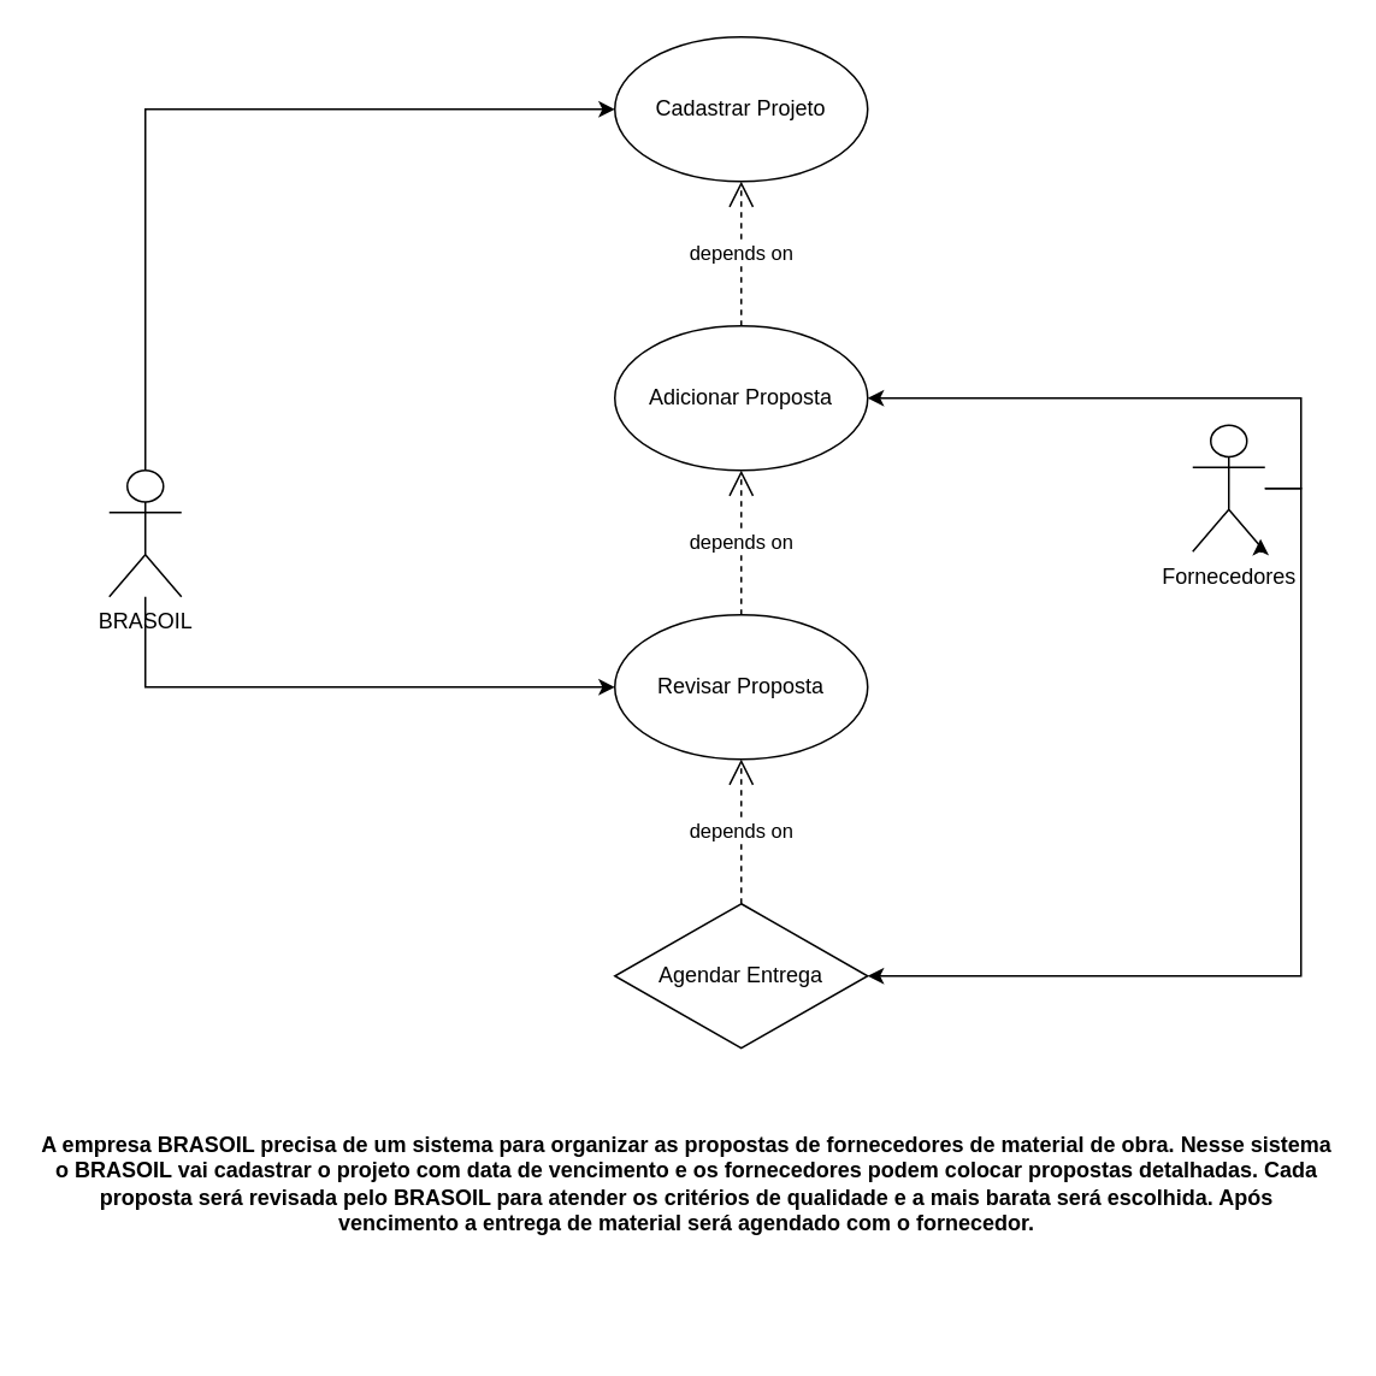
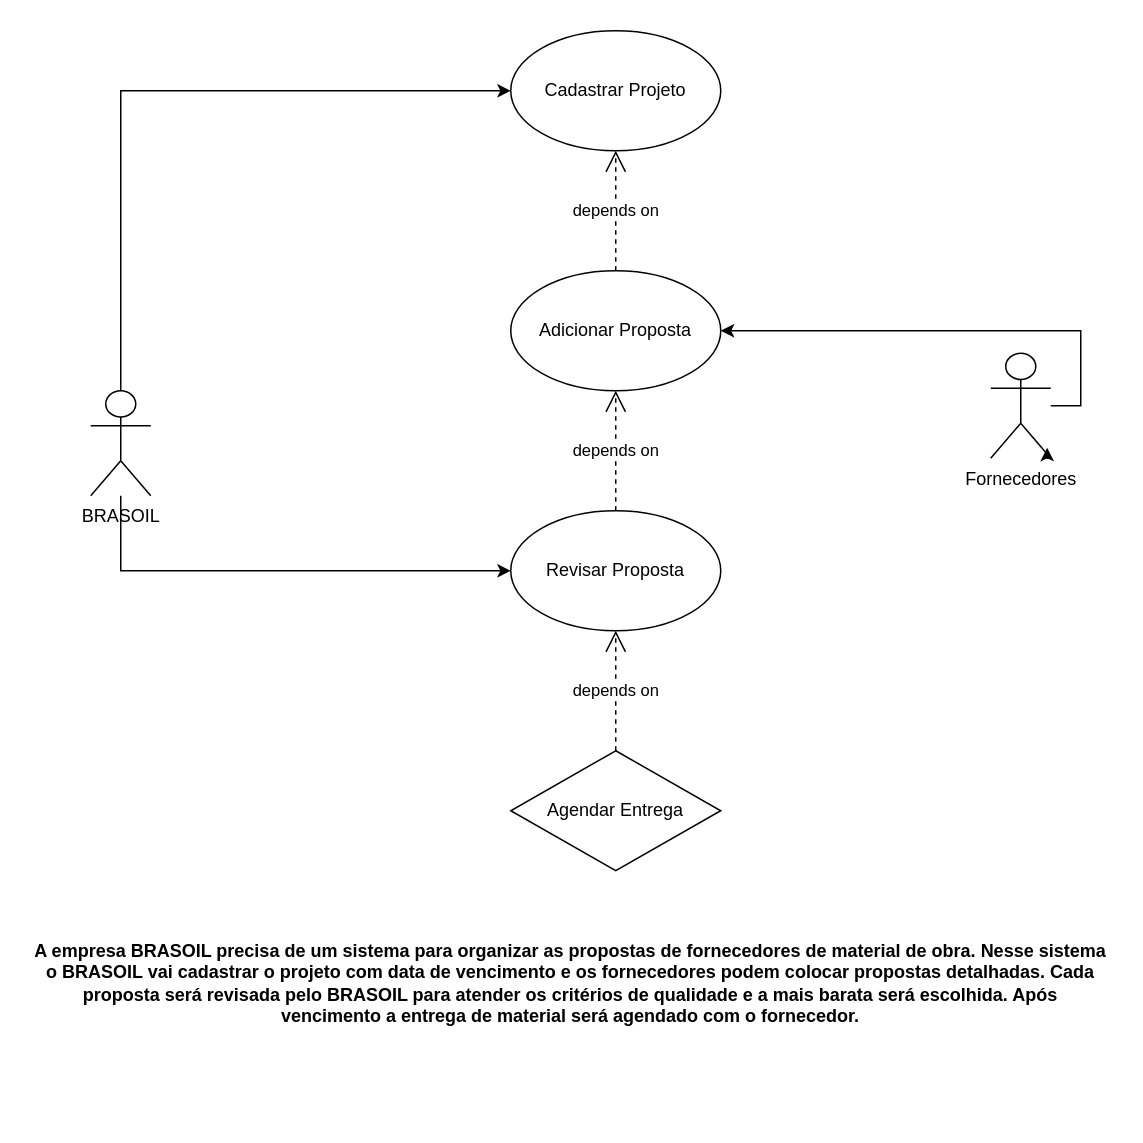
- <mxCell id="6" style="edgeStyle=orthogonalEdgeStyle;rounded=0;orthogonalLoop=1;jettySize=auto;html=1;" edge="1" parent="1" source="7" target="11"><mxGeometry relative="1" as="geometry"><Array as="points"><mxPoint x="720" y="540" /></Array></mxGeometry></mxCell>
